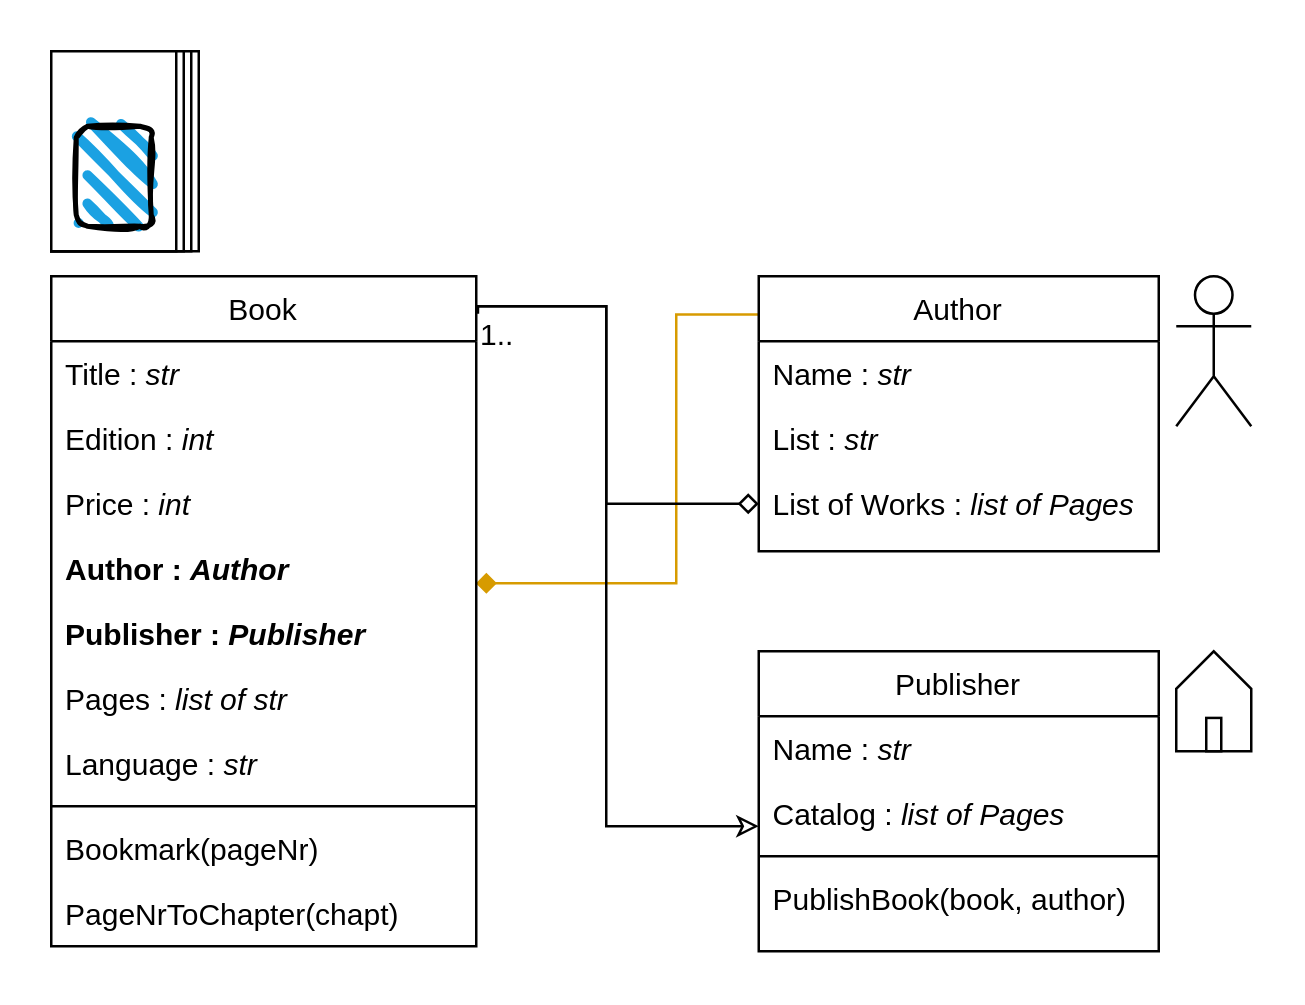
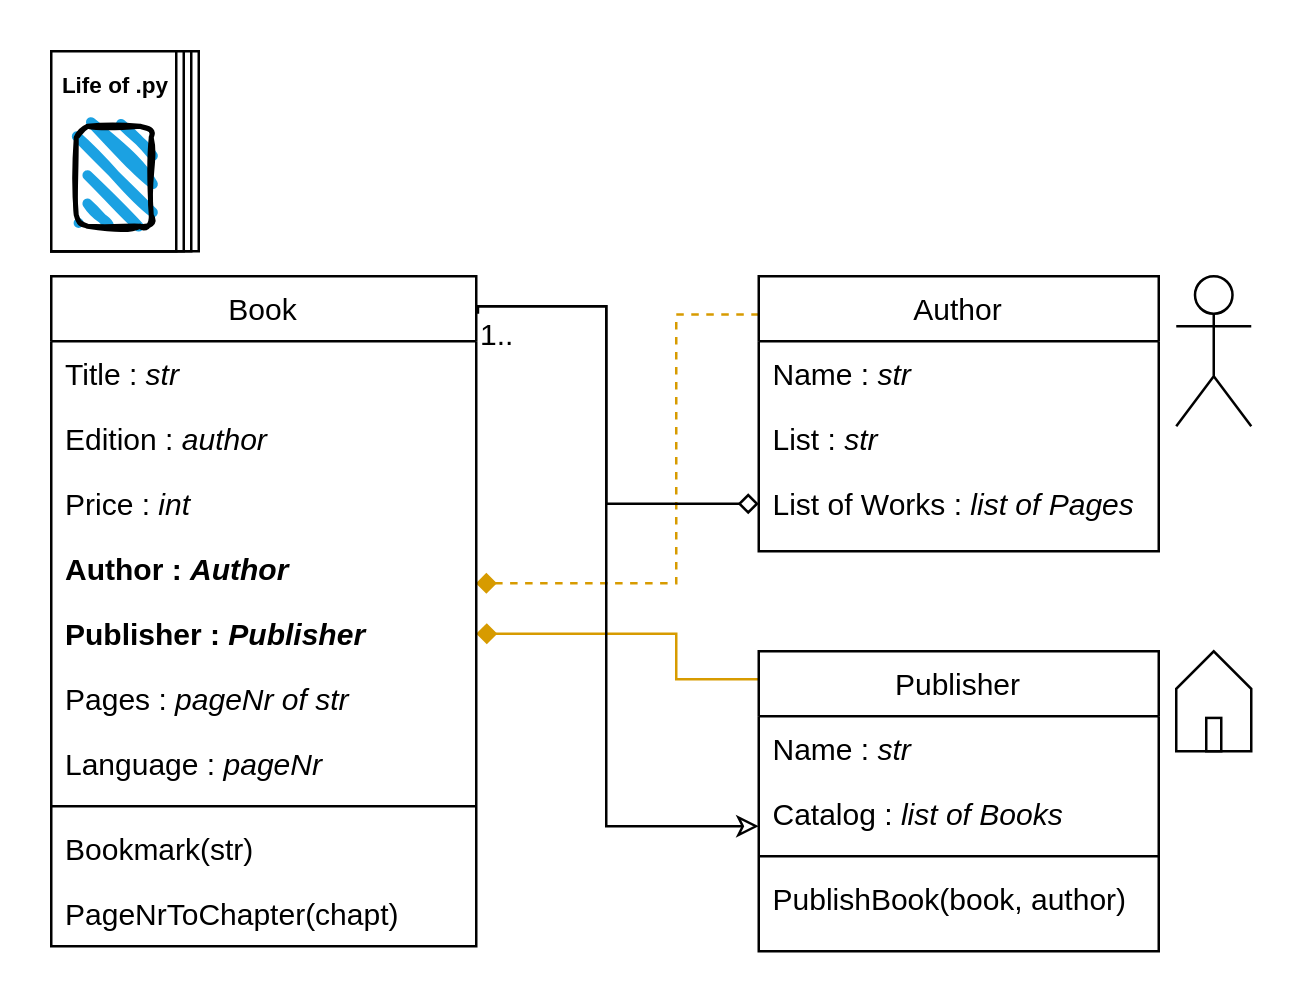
+ <mxCell id="13" value="&lt;font style=&quot;font-size: 9px;&quot;&gt;Life of .py&lt;/font&gt;" style="text;html=1;strokeColor=none;fillColor=none;align=center;verticalAlign=middle;whiteSpace=wrap;rounded=0;fontSize=9;fontStyle=1" vertex="1" parent="1"><mxGeometry x="21" y="24" width="50" height="20" as="geometry" /></mxCell>
- <mxCell id="2" value="" style="endArrow=none;shadow=0;strokeWidth=1;rounded=0;endFill=0;edgeStyle=elbowEdgeStyle;elbow=horizontal;exitX=0.999;exitY=0.724;exitDx=0;exitDy=0;exitPerimeter=0;entryX=0.009;entryY=0.139;entryDx=0;entryDy=0;entryPerimeter=0;startArrow=diamond;startFill=1;fillColor=#ffe6cc;strokeColor=#d79b00;" edge="1" parent="1" source="21" target="33"><mxGeometry x="0.5" y="41" relative="1" as="geometry"><mxPoint x="180" y="70" as="sourcePoint" /><mxPoint x="308" y="70" as="targetPoint" /><mxPoint x="-40" y="32" as="offset" /><Array as="points"><mxPoint x="270" y="125" /><mxPoint x="220" y="200" /><mxPoint x="230" y="175" /></Array></mxGeometry></mxCell>
+ <mxCell id="2" value="" style="endArrow=none;shadow=0;strokeWidth=1;rounded=0;endFill=0;edgeStyle=elbowEdgeStyle;elbow=horizontal;exitX=0.999;exitY=0.724;exitDx=0;exitDy=0;exitPerimeter=0;entryX=0.009;entryY=0.139;entryDx=0;entryDy=0;entryPerimeter=0;startArrow=diamond;startFill=1;fillColor=#ffe6cc;strokeColor=#d79b00;dashed=1;" edge="1" parent="1" source="21" target="33"><mxGeometry x="0.5" y="41" relative="1" as="geometry"><mxPoint x="180" y="70" as="sourcePoint" /><mxPoint x="308" y="70" as="targetPoint" /><mxPoint x="-40" y="32" as="offset" /><Array as="points"><mxPoint x="270" y="125" /><mxPoint x="220" y="200" /><mxPoint x="230" y="175" /></Array></mxGeometry></mxCell>
- <mxCell id="19" value="Edition : &lt;i&gt;int&amp;nbsp;&lt;/i&gt;" style="text;align=left;verticalAlign=top;spacingLeft=4;spacingRight=4;overflow=hidden;rotatable=0;points=[[0,0.5],[1,0.5]];portConstraint=eastwest;rounded=0;shadow=0;html=1;" vertex="1" parent="17"><mxGeometry y="52" width="170" height="26" as="geometry" /></mxCell>
+ <mxCell id="19" value="Edition : &lt;i&gt;author&amp;nbsp;&lt;/i&gt;" style="text;align=left;verticalAlign=top;spacingLeft=4;spacingRight=4;overflow=hidden;rotatable=0;points=[[0,0.5],[1,0.5]];portConstraint=eastwest;rounded=0;shadow=0;html=1;" vertex="1" parent="17"><mxGeometry y="52" width="170" height="26" as="geometry" /></mxCell>
+ <mxCell id="3" value="" style="endArrow=none;shadow=0;strokeWidth=1;rounded=0;endFill=0;edgeStyle=elbowEdgeStyle;elbow=horizontal;entryX=-0.001;entryY=0.093;entryDx=0;entryDy=0;entryPerimeter=0;startArrow=diamond;startFill=1;fillColor=#ffe6cc;strokeColor=#d79b00;" edge="1" parent="1" source="22" target="28"><mxGeometry x="0.5" y="41" relative="1" as="geometry"><mxPoint x="200" y="337.534" as="sourcePoint" /><mxPoint x="291.6" y="280" as="targetPoint" /><mxPoint x="-40" y="32" as="offset" /><Array as="points"><mxPoint x="270" y="253" /><mxPoint x="240.16" y="304.71" /><mxPoint x="250.16" y="279.71" /></Array></mxGeometry></mxCell>
- <mxCell id="23" value="Pages : &lt;i&gt;list of str&amp;nbsp;&lt;/i&gt;" style="text;align=left;verticalAlign=top;spacingLeft=4;spacingRight=4;overflow=hidden;rotatable=0;points=[[0,0.5],[1,0.5]];portConstraint=eastwest;rounded=0;shadow=0;html=1;" vertex="1" parent="17"><mxGeometry y="156" width="170" height="26" as="geometry" /></mxCell>
+ <mxCell id="23" value="Pages : &lt;i&gt;pageNr of str&amp;nbsp;&lt;/i&gt;" style="text;align=left;verticalAlign=top;spacingLeft=4;spacingRight=4;overflow=hidden;rotatable=0;points=[[0,0.5],[1,0.5]];portConstraint=eastwest;rounded=0;shadow=0;html=1;" vertex="1" parent="17"><mxGeometry y="156" width="170" height="26" as="geometry" /></mxCell>
- <mxCell id="24" value="Language : &lt;i&gt;str&amp;nbsp;&lt;/i&gt;" style="text;align=left;verticalAlign=top;spacingLeft=4;spacingRight=4;overflow=hidden;rotatable=0;points=[[0,0.5],[1,0.5]];portConstraint=eastwest;rounded=0;shadow=0;html=1;" vertex="1" parent="17"><mxGeometry y="182" width="170" height="26" as="geometry" /></mxCell>
+ <mxCell id="24" value="Language : &lt;i&gt;pageNr&amp;nbsp;&lt;/i&gt;" style="text;align=left;verticalAlign=top;spacingLeft=4;spacingRight=4;overflow=hidden;rotatable=0;points=[[0,0.5],[1,0.5]];portConstraint=eastwest;rounded=0;shadow=0;html=1;" vertex="1" parent="17"><mxGeometry y="182" width="170" height="26" as="geometry" /></mxCell>
- <mxCell id="30" value="Catalog : &lt;i&gt;list of Pages&amp;nbsp;&lt;/i&gt;" style="text;align=left;verticalAlign=top;spacingLeft=4;spacingRight=4;overflow=hidden;rotatable=0;points=[[0,0.5],[1,0.5]];portConstraint=eastwest;rounded=0;shadow=0;html=1;" vertex="1" parent="28"><mxGeometry y="52" width="160" height="26" as="geometry" /></mxCell>
+ <mxCell id="30" value="Catalog : &lt;i&gt;list of Books&amp;nbsp;&lt;/i&gt;" style="text;align=left;verticalAlign=top;spacingLeft=4;spacingRight=4;overflow=hidden;rotatable=0;points=[[0,0.5],[1,0.5]];portConstraint=eastwest;rounded=0;shadow=0;html=1;" vertex="1" parent="28"><mxGeometry y="52" width="160" height="26" as="geometry" /></mxCell>
- <mxCell id="26" value="Bookmark(pageNr)" style="text;align=left;verticalAlign=top;spacingLeft=4;spacingRight=4;overflow=hidden;rotatable=0;points=[[0,0.5],[1,0.5]];portConstraint=eastwest;" vertex="1" parent="17"><mxGeometry y="216" width="170" height="26" as="geometry" /></mxCell>
+ <mxCell id="26" value="Bookmark(str)" style="text;align=left;verticalAlign=top;spacingLeft=4;spacingRight=4;overflow=hidden;rotatable=0;points=[[0,0.5],[1,0.5]];portConstraint=eastwest;" vertex="1" parent="17"><mxGeometry y="216" width="170" height="26" as="geometry" /></mxCell>
